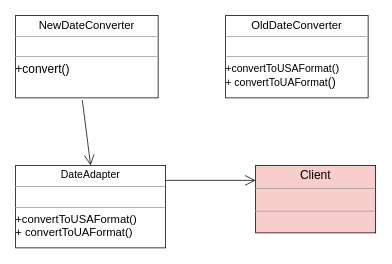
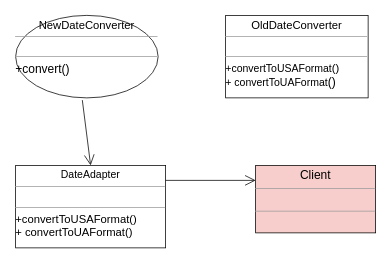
- <mxCell id="6" value="&lt;p style=&quot;margin: 0px ; margin-top: 4px ; text-align: center&quot;&gt;&lt;font style=&quot;font-size: 15px&quot;&gt;NewDateConverter&lt;/font&gt;&lt;br&gt;&lt;/p&gt;&lt;hr size=&quot;1&quot;&gt;&lt;p style=&quot;margin: 0px ; margin-left: 4px&quot;&gt;&lt;br&gt;&lt;/p&gt;&lt;hr size=&quot;1&quot;&gt;&lt;p style=&quot;text-align: justify ; margin: 0px 0px 0px 4px&quot;&gt;&lt;/p&gt;&lt;font style=&quot;font-size: 16px&quot;&gt;&lt;span style=&quot;text-align: justify&quot;&gt;+&lt;/span&gt;convert()&lt;br&gt;&lt;/font&gt;&lt;span style=&quot;font-size: 14px&quot;&gt;&lt;br&gt;&lt;/span&gt;" style="verticalAlign=top;align=left;overflow=fill;fontSize=12;fontFamily=Helvetica;html=1;" parent="1" vertex="1"><mxGeometry x="20" y="20" width="190" height="110" as="geometry" /></mxCell>
+ <mxCell id="6" value="&lt;p style=&quot;margin: 0px ; margin-top: 4px ; text-align: center&quot;&gt;&lt;font style=&quot;font-size: 15px&quot;&gt;NewDateConverter&lt;/font&gt;&lt;br&gt;&lt;/p&gt;&lt;hr size=&quot;1&quot;&gt;&lt;p style=&quot;margin: 0px ; margin-left: 4px&quot;&gt;&lt;br&gt;&lt;/p&gt;&lt;hr size=&quot;1&quot;&gt;&lt;p style=&quot;text-align: justify ; margin: 0px 0px 0px 4px&quot;&gt;&lt;/p&gt;&lt;font style=&quot;font-size: 16px&quot;&gt;&lt;span style=&quot;text-align: justify&quot;&gt;+&lt;/span&gt;convert()&lt;br&gt;&lt;/font&gt;&lt;span style=&quot;font-size: 14px&quot;&gt;&lt;br&gt;&lt;/span&gt;" style="ellipse;verticalAlign=top;align=left;overflow=fill;fontSize=12;fontFamily=Helvetica;html=1;" parent="1" vertex="1"><mxGeometry x="20" y="20" width="190" height="110" as="geometry" /></mxCell>
